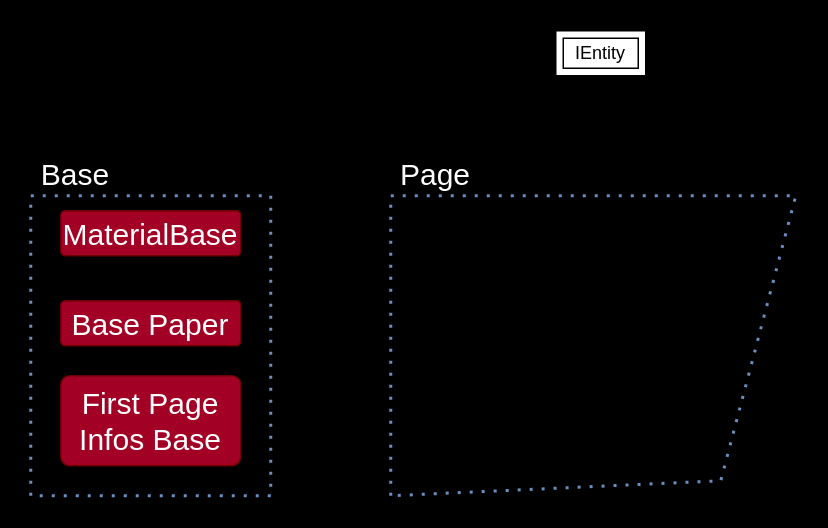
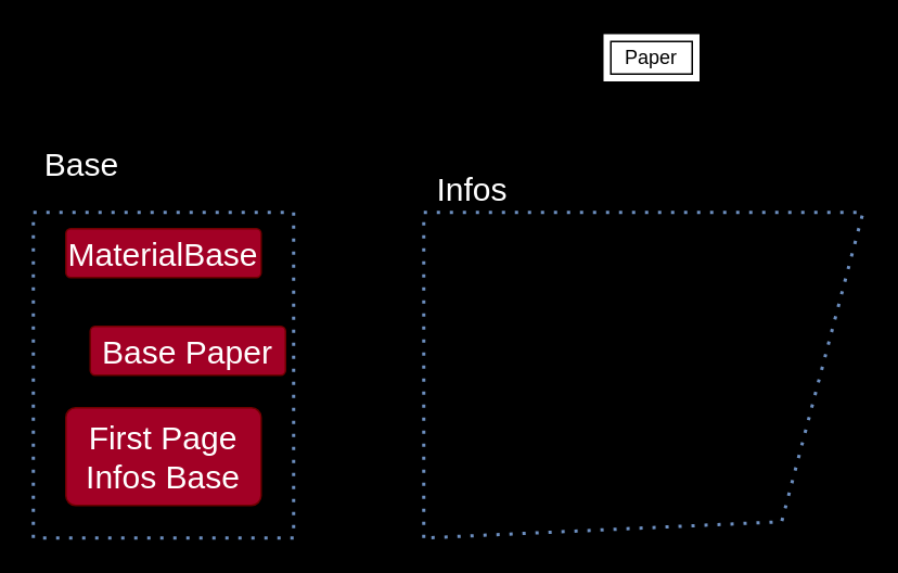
- <mxCell id="2" value="IEntity" style="shape=ext;margin=3;double=1;whiteSpace=wrap;html=1;align=center;" vertex="1" parent="1"><mxGeometry x="370" y="20" width="60" height="30" as="geometry" /></mxCell>
+ <mxCell id="2" value="Paper" style="shape=ext;margin=3;double=1;whiteSpace=wrap;html=1;align=center;" vertex="1" parent="1"><mxGeometry x="370" y="20" width="60" height="30" as="geometry" /></mxCell>
- <mxCell id="4" value="Base" style="text;html=1;strokeColor=none;fillColor=none;align=center;verticalAlign=middle;whiteSpace=wrap;rounded=0;fontColor=#FFFFFF;fontSize=20;" vertex="1" parent="1"><mxGeometry x="20" y="100" width="60" height="30" as="geometry" /></mxCell>
+ <mxCell id="4" value="Base" style="text;html=1;strokeColor=none;fillColor=none;align=center;verticalAlign=middle;whiteSpace=wrap;rounded=0;fontColor=#FFFFFF;fontSize=20;" vertex="1" parent="1"><mxGeometry x="20" y="85" width="60" height="30" as="geometry" /></mxCell>
- <mxCell id="8" value="Page" style="text;html=1;strokeColor=none;fillColor=none;align=center;verticalAlign=middle;whiteSpace=wrap;rounded=0;fontSize=20;fontColor=#FFFFFF;" vertex="1" parent="1"><mxGeometry x="260" y="100" width="60" height="30" as="geometry" /></mxCell>
+ <mxCell id="8" value="Infos" style="text;html=1;strokeColor=none;fillColor=none;align=center;verticalAlign=middle;whiteSpace=wrap;rounded=0;fontSize=20;fontColor=#FFFFFF;" vertex="1" parent="1"><mxGeometry x="260" y="100" width="60" height="30" as="geometry" /></mxCell>
- <mxCell id="6" value="Base Paper" style="rounded=1;arcSize=10;whiteSpace=wrap;html=1;align=center;fontSize=20;fillColor=#a20025;strokeColor=#6F0000;fontColor=#ffffff;" vertex="1" parent="1"><mxGeometry x="40" y="200" width="120" height="30" as="geometry" /></mxCell>
+ <mxCell id="6" value="Base Paper" style="rounded=1;arcSize=10;whiteSpace=wrap;html=1;align=center;fontSize=20;fillColor=#a20025;strokeColor=#6F0000;fontColor=#ffffff;" vertex="1" parent="1"><mxGeometry x="55" y="200" width="120" height="30" as="geometry" /></mxCell>
